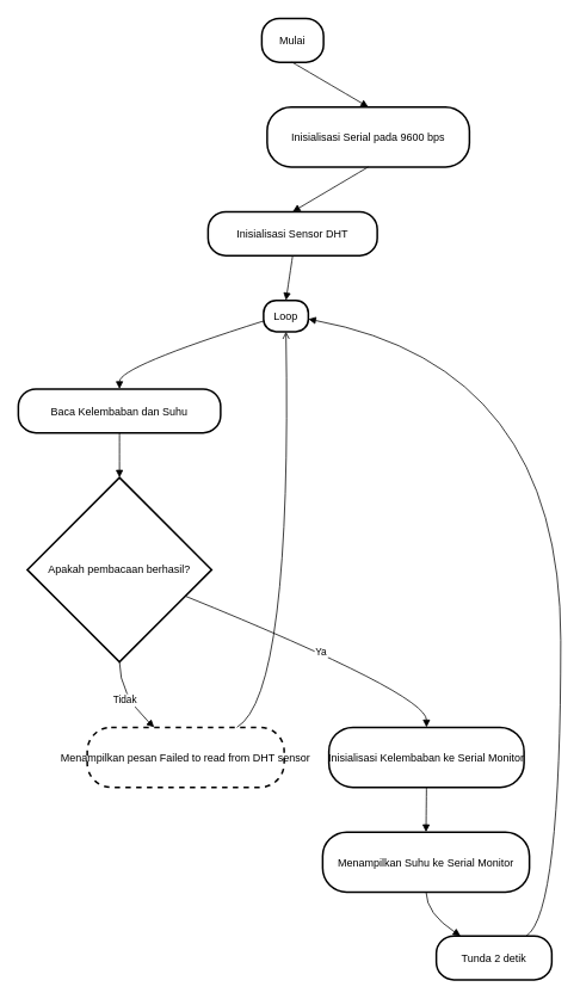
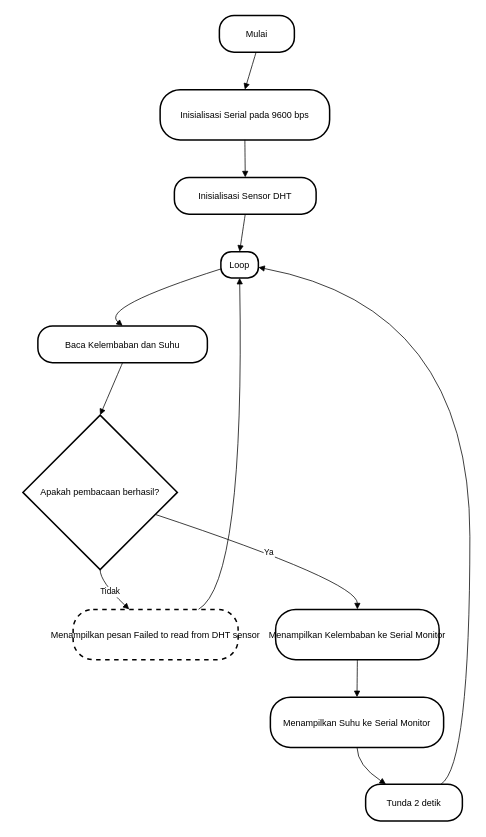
- <mxCell id="2" value="Mulai" style="rounded=1;arcSize=40;strokeWidth=2" vertex="1" parent="1"><mxGeometry x="292" y="20" width="69" height="49" as="geometry" /></mxCell>
+ <mxCell id="2" value="Mulai" style="rounded=1;arcSize=40;strokeWidth=2" vertex="1" parent="1"><mxGeometry x="292" y="20" width="100" height="49" as="geometry" /></mxCell>
- <mxCell id="3" value="Inisialisasi Serial pada 9600 bps" style="rounded=1;arcSize=40;strokeWidth=2" vertex="1" parent="1"><mxGeometry x="298" y="119" width="226" height="67" as="geometry" /></mxCell>
+ <mxCell id="3" value="Inisialisasi Serial pada 9600 bps" style="rounded=1;arcSize=40;strokeWidth=2" vertex="1" parent="1"><mxGeometry x="213" y="119" width="226" height="67" as="geometry" /></mxCell>
- <mxCell id="18" value="" style="curved=1;startArrow=none;endArrow=open;exitX=0.76;exitY=0;entryX=0.5;entryY=0.99;rounded=0;" edge="1" parent="1" source="8" target="5"><mxGeometry relative="1" as="geometry"><Array as="points"><mxPoint x="326" y="775" /></Array></mxGeometry></mxCell>
+ <mxCell id="18" value="" style="curved=1;startArrow=none;endArrow=block;exitX=0.76;exitY=0;entryX=0.5;entryY=0.99;rounded=0;" edge="1" parent="1" source="8" target="5"><mxGeometry relative="1" as="geometry"><Array as="points"><mxPoint x="326" y="775" /></Array></mxGeometry></mxCell>
- <mxCell id="6" value="Baca Kelembaban dan Suhu" style="rounded=1;arcSize=40;strokeWidth=2" vertex="1" parent="1"><mxGeometry x="20" y="434" width="226" height="49" as="geometry" /></mxCell>
+ <mxCell id="6" value="Baca Kelembaban dan Suhu" style="rounded=1;arcSize=40;strokeWidth=2" vertex="1" parent="1"><mxGeometry x="50" y="434" width="226" height="49" as="geometry" /></mxCell>
- <mxCell id="7" value="Apakah pembacaan berhasil?" style="rhombus;strokeWidth=2;whiteSpace=wrap;" vertex="1" parent="1"><mxGeometry x="30" y="533" width="206" height="206" as="geometry" /></mxCell>
+ <mxCell id="7" value="Apakah pembacaan berhasil?" style="rhombus;strokeWidth=2;whiteSpace=wrap;" vertex="1" parent="1"><mxGeometry x="30" y="553" width="206" height="206" as="geometry" /></mxCell>
- <mxCell id="9" value="Inisialisasi Kelembaban ke Serial Monitor" style="rounded=1;arcSize=40;strokeWidth=2" vertex="1" parent="1"><mxGeometry x="367" y="812" width="218" height="67" as="geometry" /></mxCell>
+ <mxCell id="9" value="Menampilkan Kelembaban ke Serial Monitor" style="rounded=1;arcSize=40;strokeWidth=2" vertex="1" parent="1"><mxGeometry x="367" y="812" width="218" height="67" as="geometry" /></mxCell>
